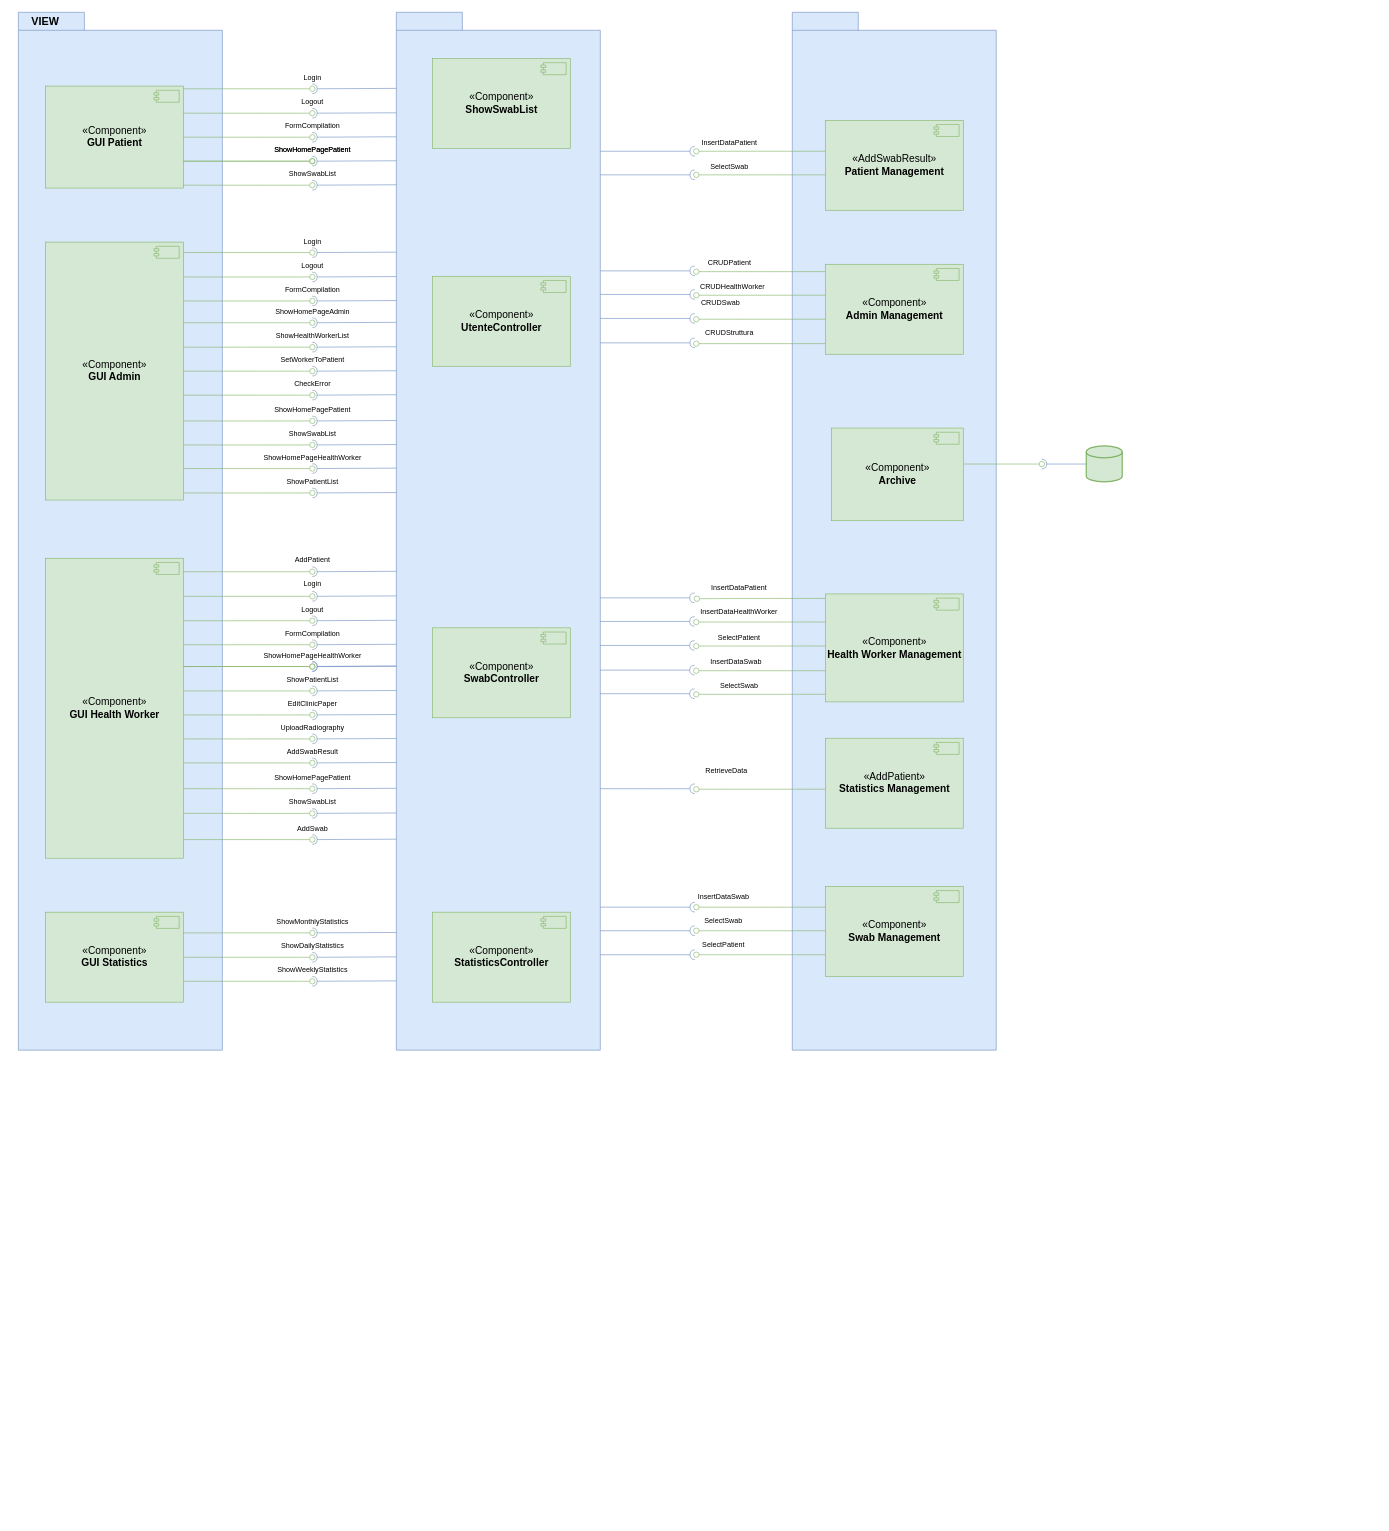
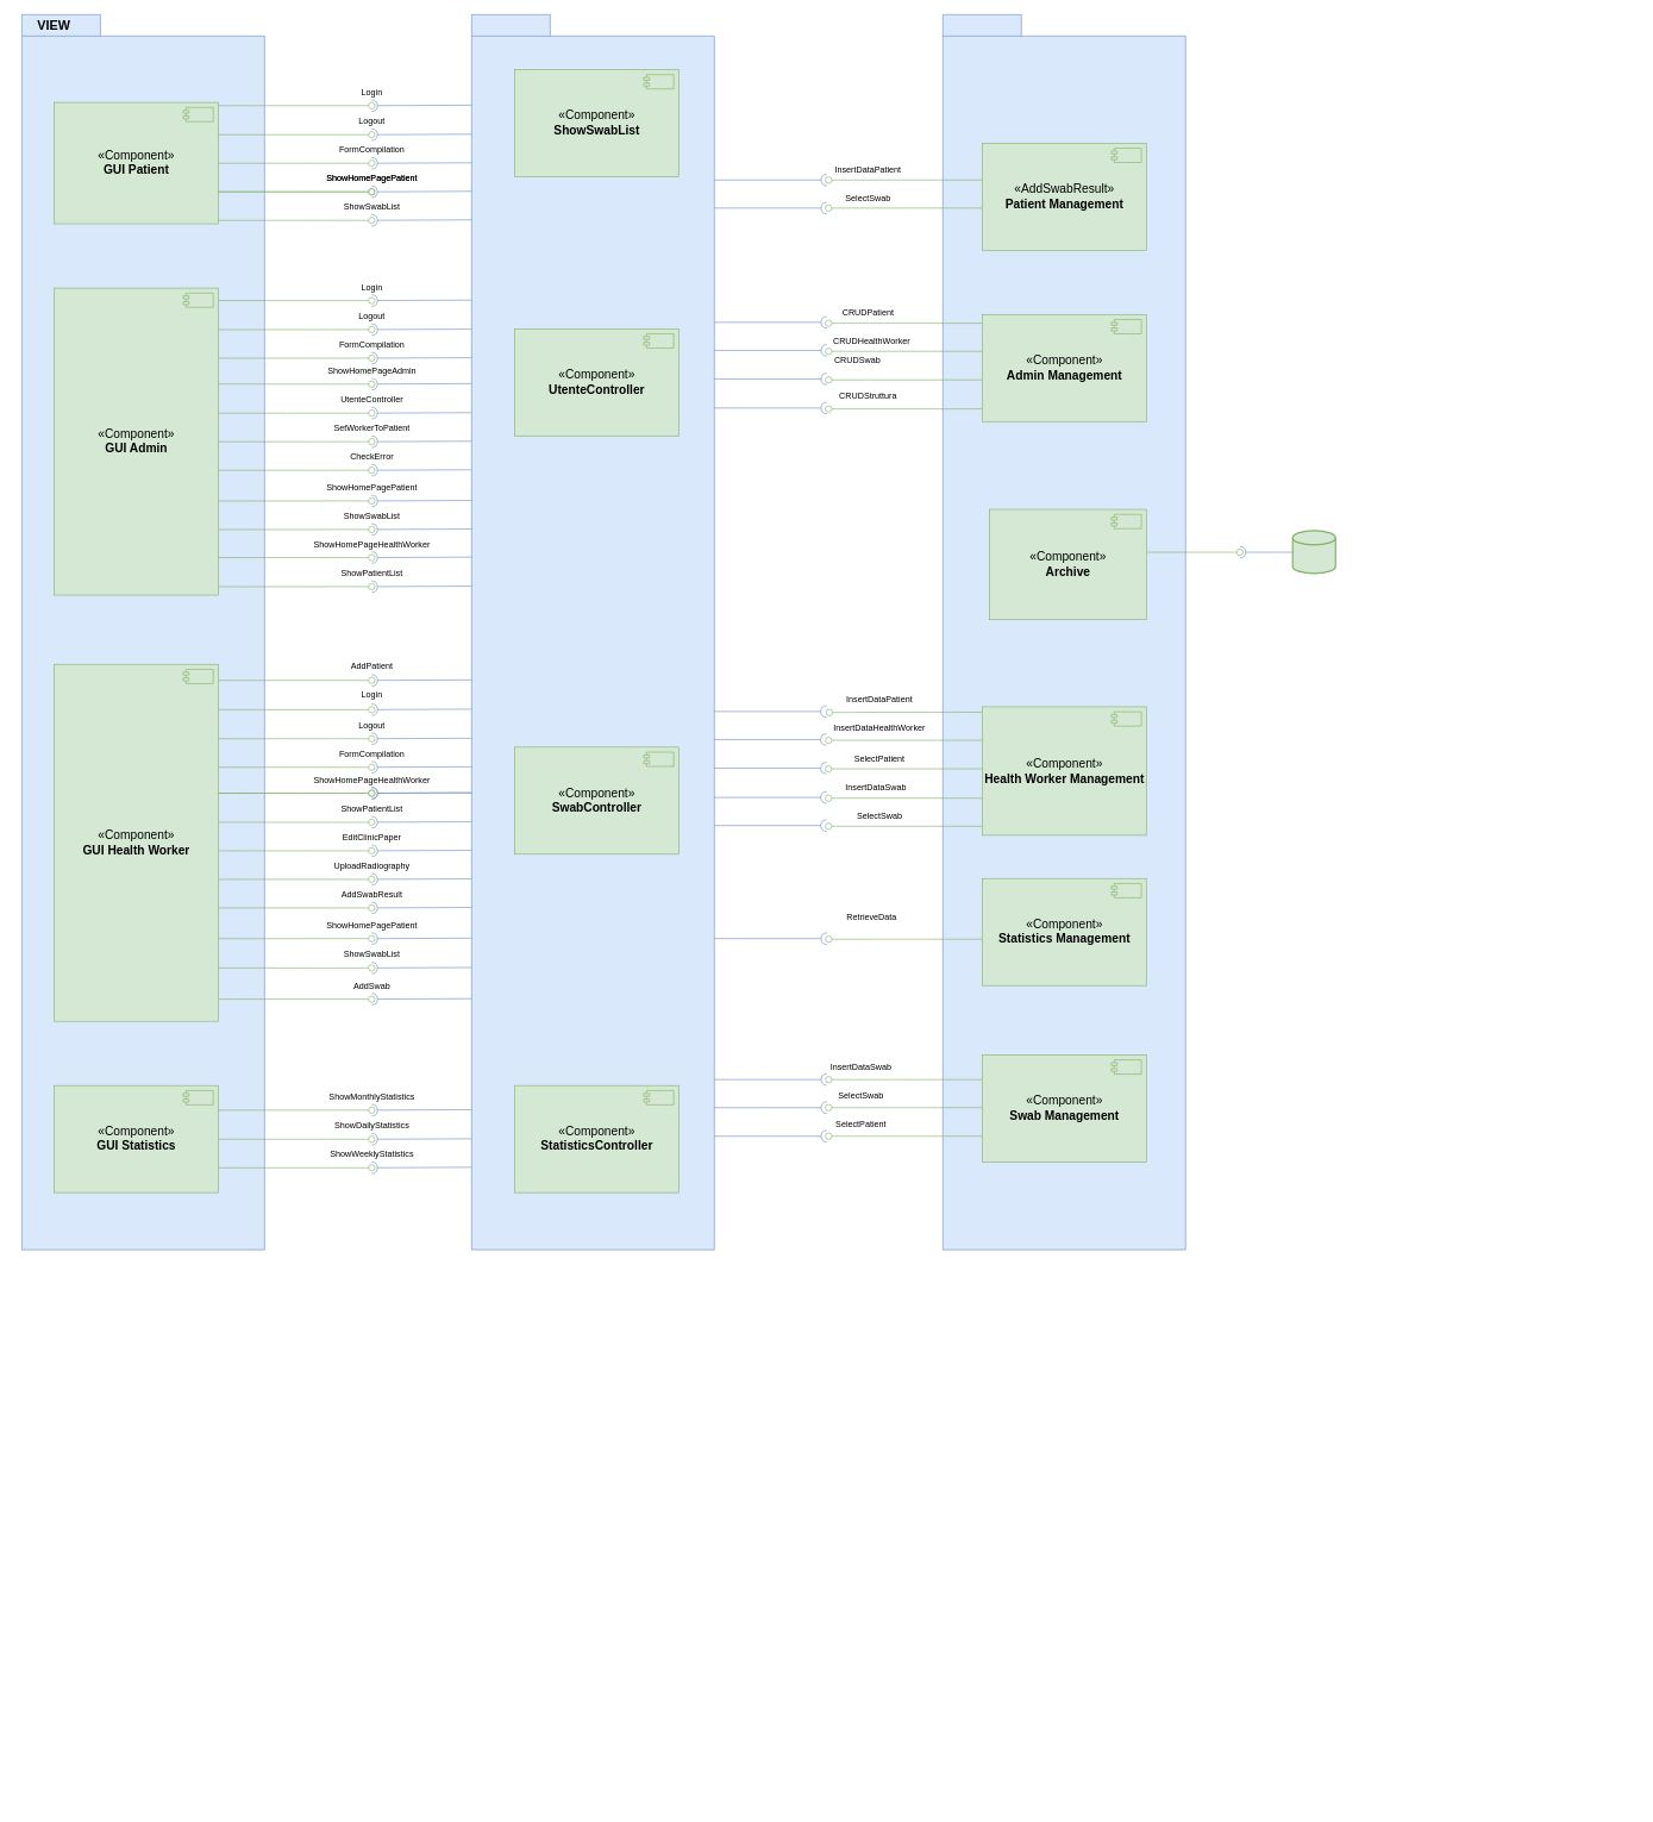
- <mxCell id="78" value="ShowHealthWorkerList" style="text;html=1;align=center;verticalAlign=middle;resizable=0;points=[];autosize=1;" parent="1" vertex="1"><mxGeometry x="450" y="550" width="140" height="20" as="geometry" /></mxCell>
+ <mxCell id="78" value="UtenteController" style="text;html=1;align=center;verticalAlign=middle;resizable=0;points=[];autosize=1;" parent="1" vertex="1"><mxGeometry x="450" y="550" width="140" height="20" as="geometry" /></mxCell>
- <mxCell id="170" value="RetrieveData" style="text;html=1;align=center;verticalAlign=middle;resizable=0;points=[];autosize=1;" parent="1" vertex="1"><mxGeometry x="1165" y="1275" width="90" height="20" as="geometry" /></mxCell>
+ <mxCell id="170" value="RetrieveData" style="text;html=1;align=center;verticalAlign=middle;resizable=0;points=[];autosize=1;" parent="1" vertex="1"><mxGeometry x="1175" y="1275" width="90" height="20" as="geometry" /></mxCell>
- <mxCell id="31" value="&lt;font style=&quot;font-size: 17px&quot;&gt;«AddPatient»&lt;br&gt;&lt;b&gt;Statistics Management&lt;/b&gt;&lt;/font&gt;" style="html=1;dropTarget=0;fillColor=#d5e8d4;strokeColor=#82b366;" parent="1" vertex="1"><mxGeometry x="1375" y="1230" width="230" height="150" as="geometry" /></mxCell>
+ <mxCell id="31" value="&lt;font style=&quot;font-size: 17px&quot;&gt;«Component»&lt;br&gt;&lt;b&gt;Statistics Management&lt;/b&gt;&lt;/font&gt;" style="html=1;dropTarget=0;fillColor=#d5e8d4;strokeColor=#82b366;" parent="1" vertex="1"><mxGeometry x="1375" y="1230" width="230" height="150" as="geometry" /></mxCell>
